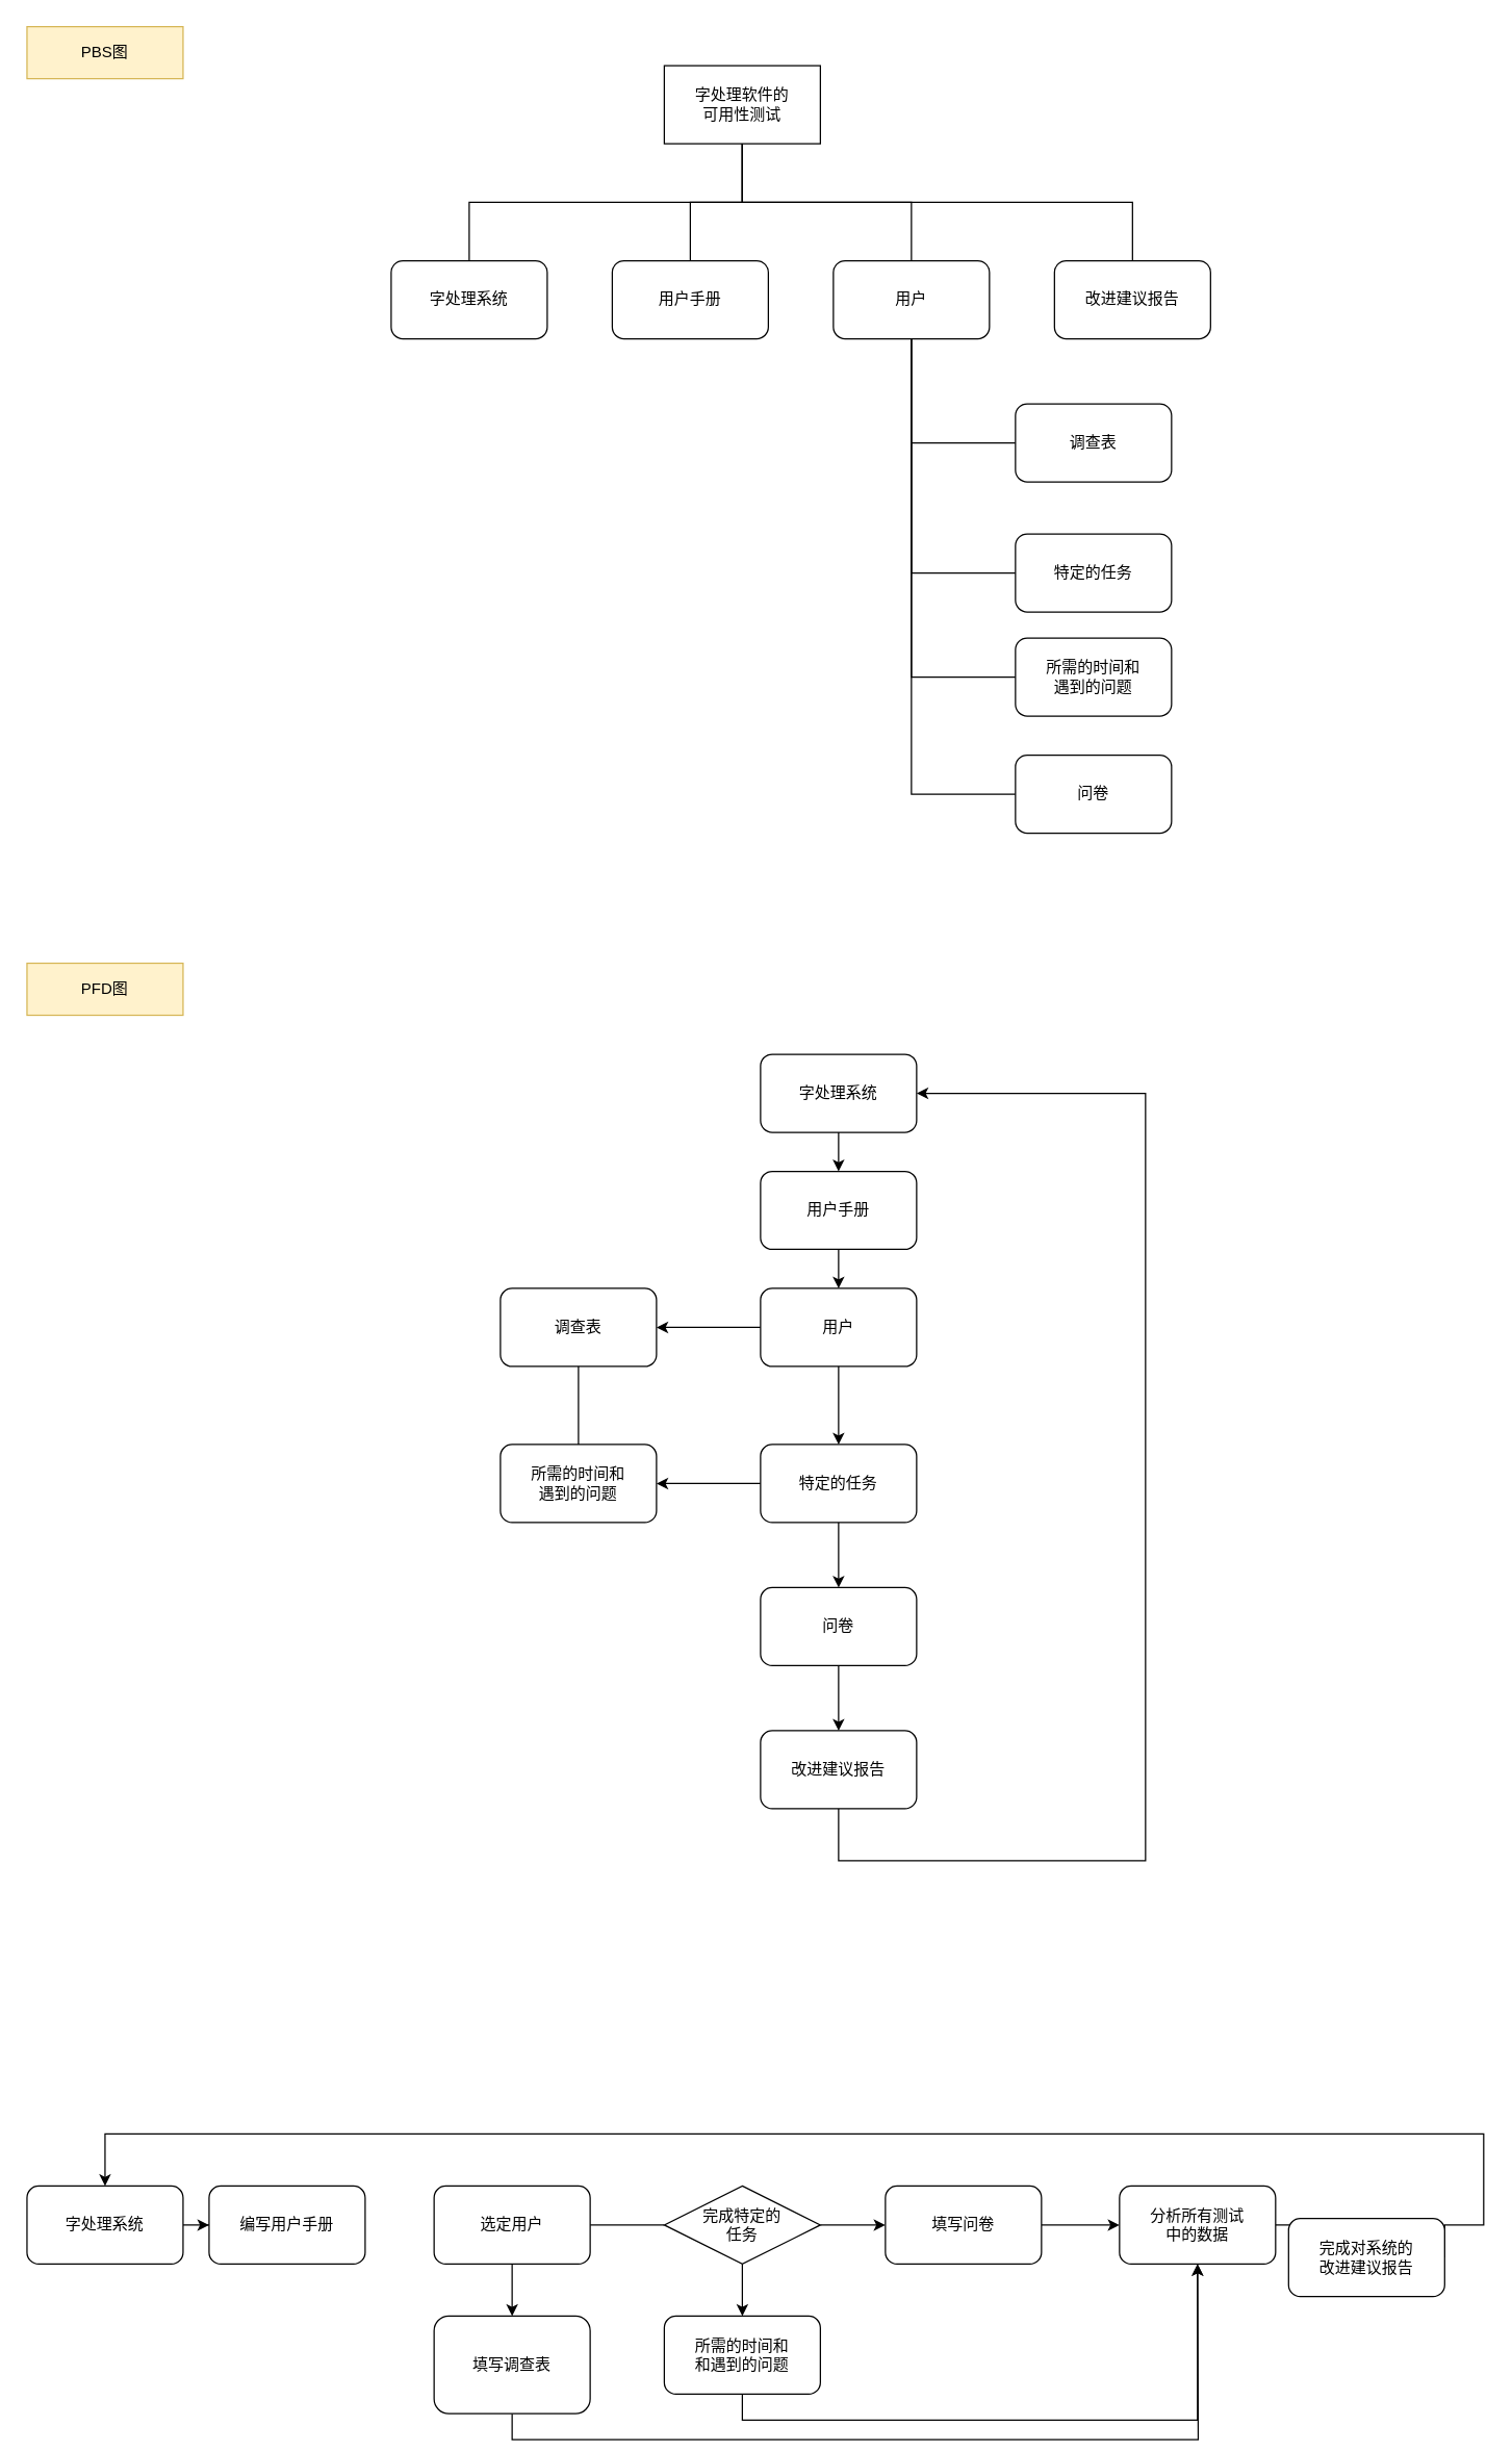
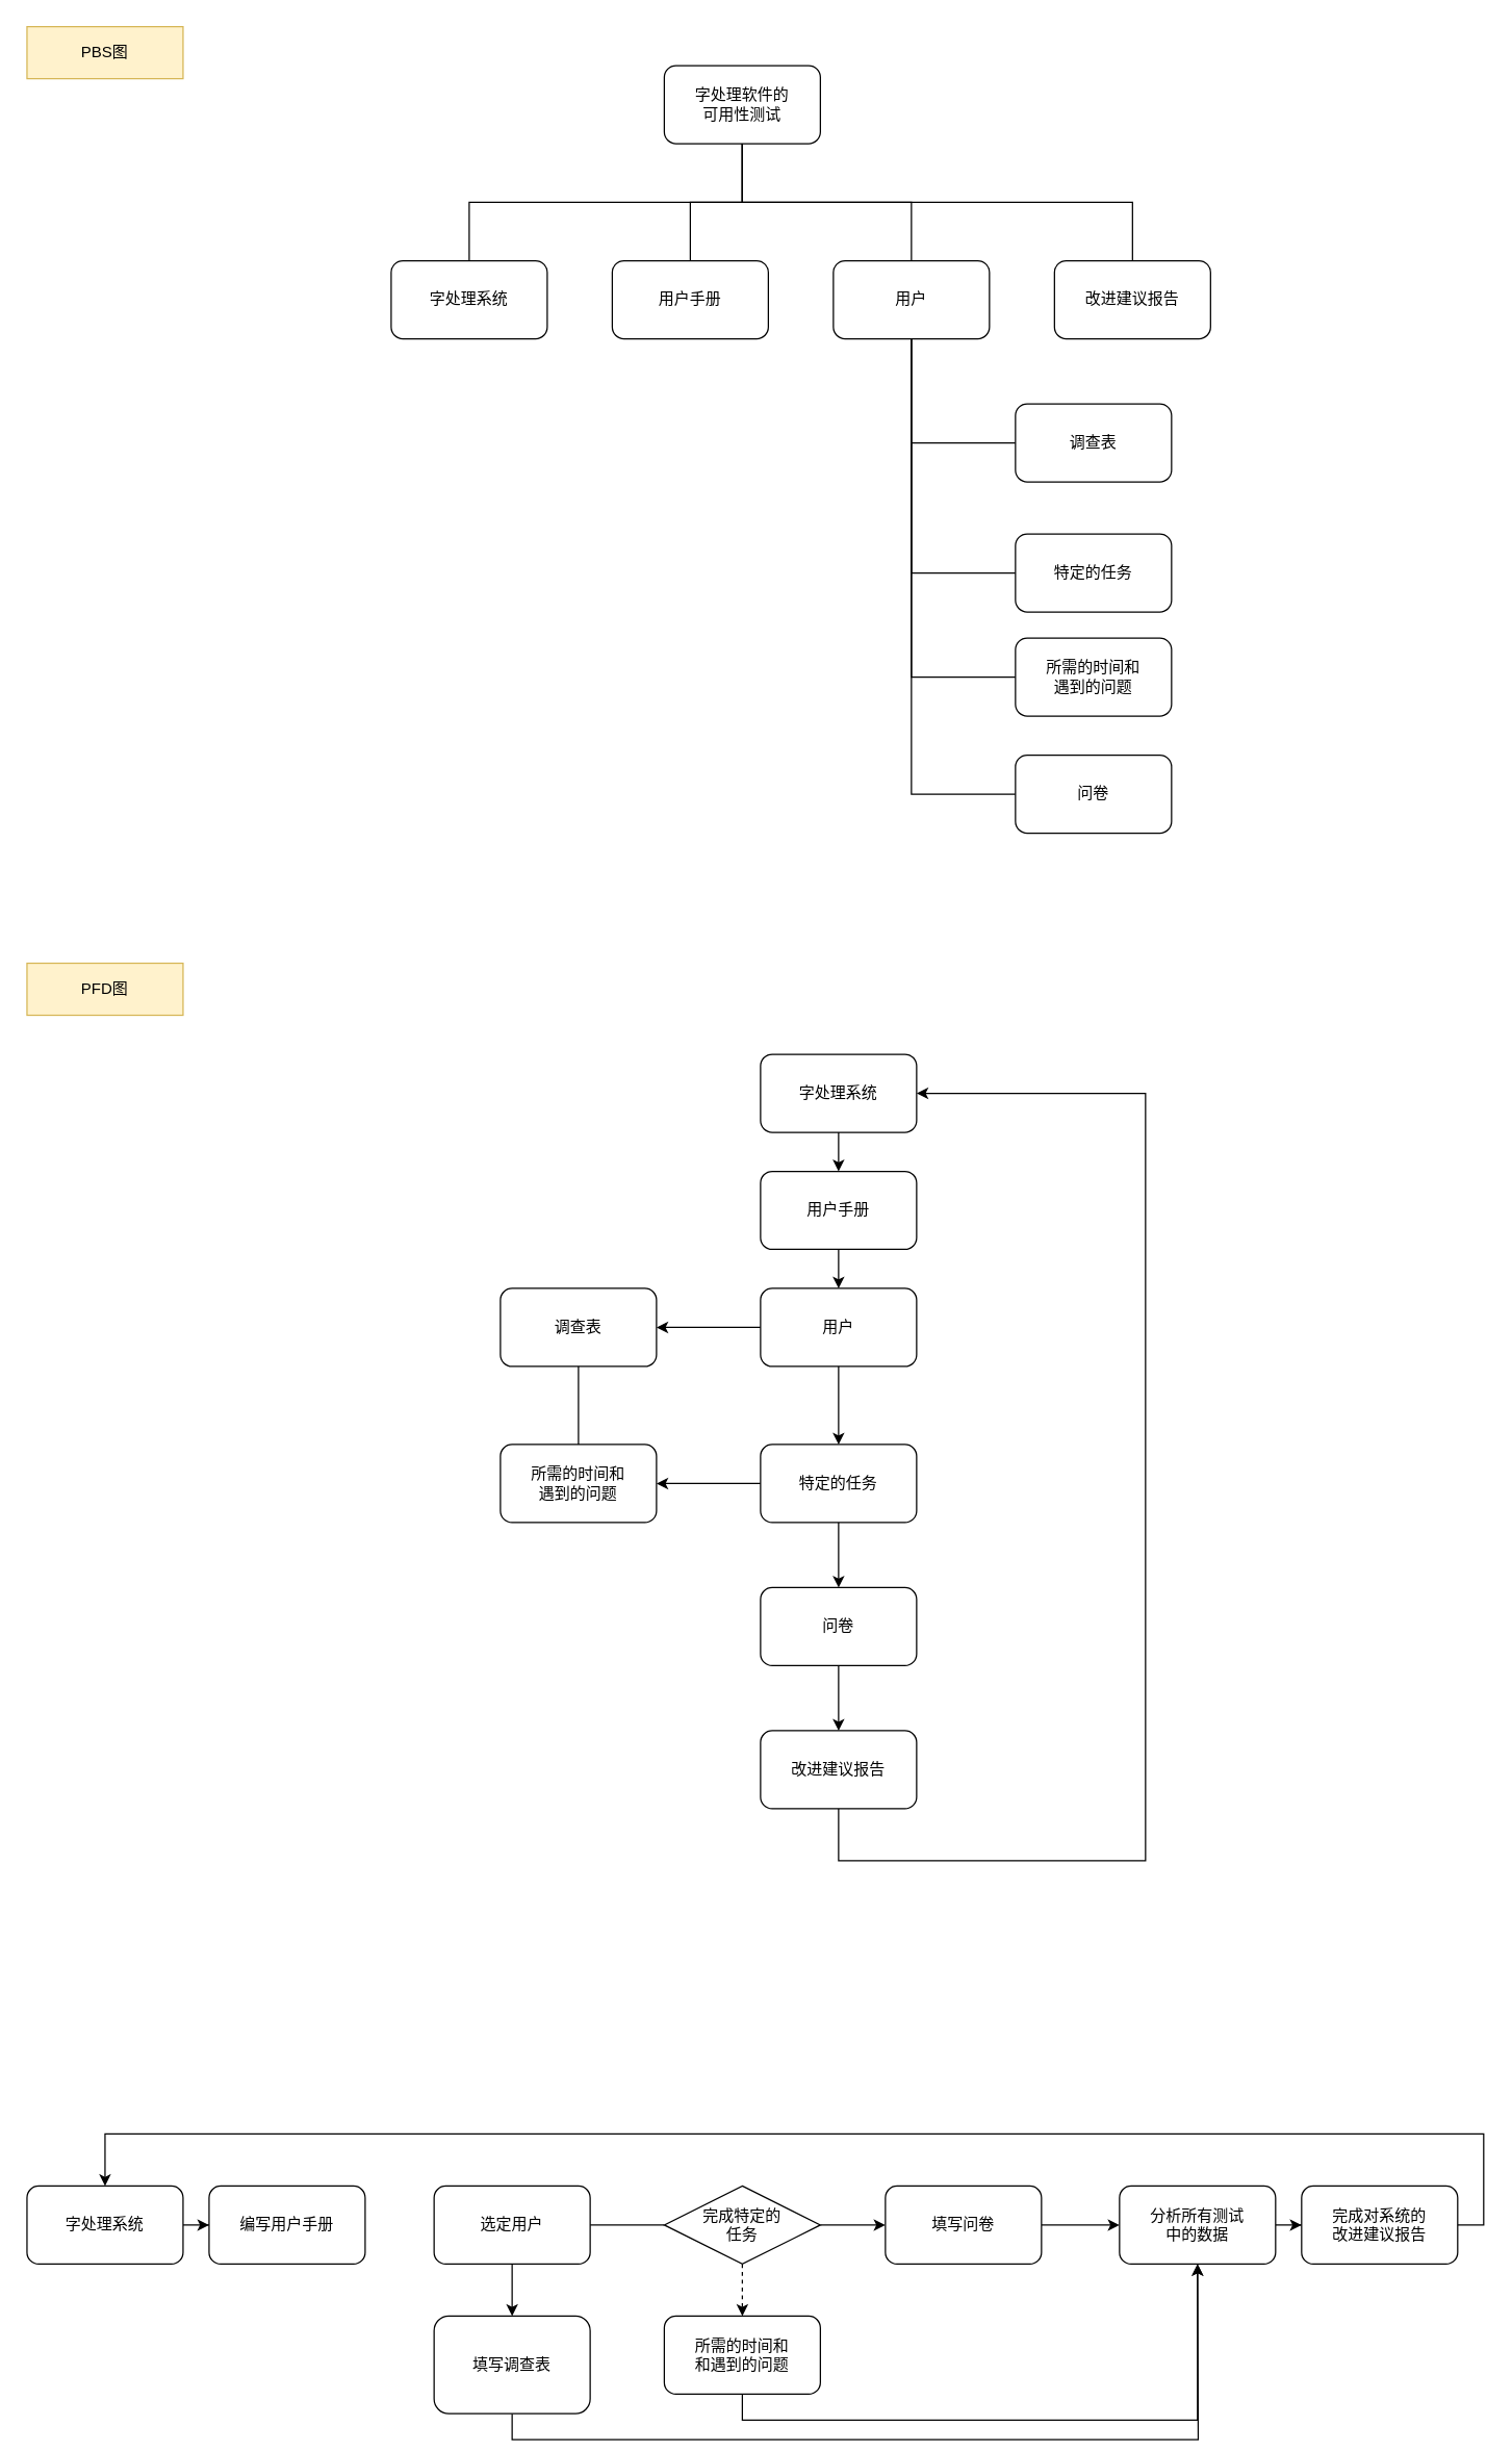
- <mxCell id="7" value="字处理软件的&lt;br&gt;可用性测试" style="whiteSpace=wrap;html=1;rounded=0;" vertex="1" parent="1"><mxGeometry x="510" y="50" width="120" height="60" as="geometry" /></mxCell>
+ <mxCell id="7" value="字处理软件的&lt;br&gt;可用性测试" style="rounded=1;whiteSpace=wrap;html=1;" vertex="1" parent="1"><mxGeometry x="510" y="50" width="120" height="60" as="geometry" /></mxCell>
- <mxCell id="52" value="完成对系统的&lt;br&gt;改进建议报告" style="whiteSpace=wrap;html=1;rounded=1;" vertex="1" parent="1"><mxGeometry x="990" y="1705" width="120" height="60" as="geometry" /></mxCell>
+ <mxCell id="52" value="完成对系统的&lt;br&gt;改进建议报告" style="whiteSpace=wrap;html=1;rounded=1;" vertex="1" parent="1"><mxGeometry x="1000" y="1680" width="120" height="60" as="geometry" /></mxCell>
- <mxCell id="45" value="" style="edgeStyle=orthogonalEdgeStyle;rounded=0;orthogonalLoop=1;jettySize=auto;html=1;" edge="1" parent="1" source="46" target="54"><mxGeometry relative="1" as="geometry" /></mxCell>
+ <mxCell id="45" value="" style="edgeStyle=orthogonalEdgeStyle;rounded=0;orthogonalLoop=1;jettySize=auto;html=1;dashed=1;" edge="1" parent="1" source="46" target="54"><mxGeometry relative="1" as="geometry" /></mxCell>
